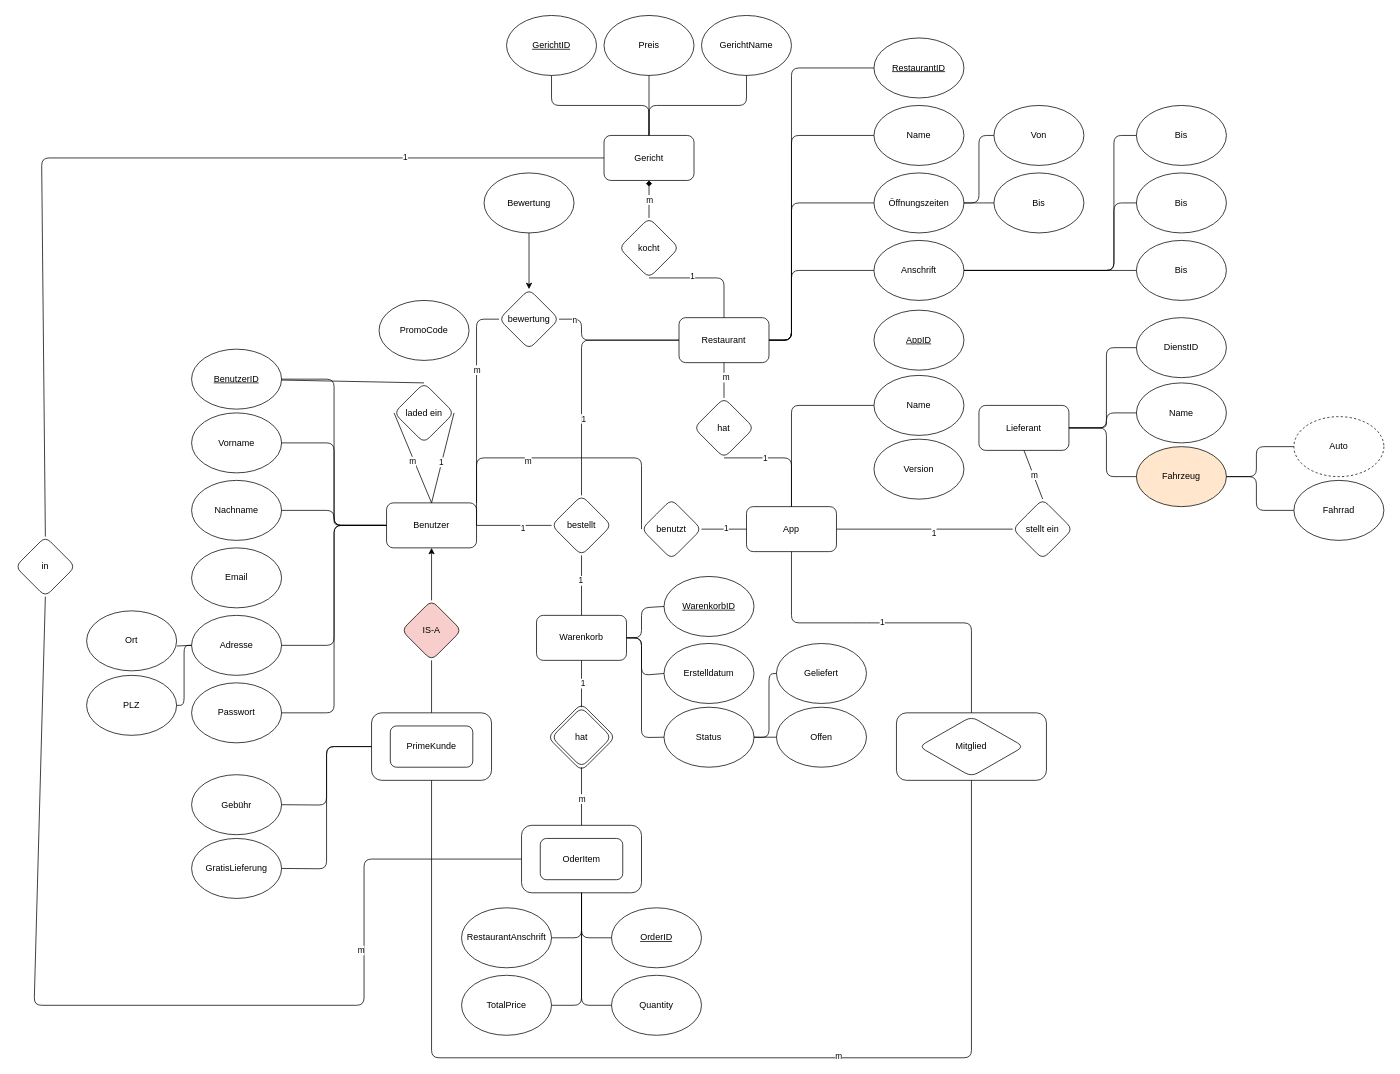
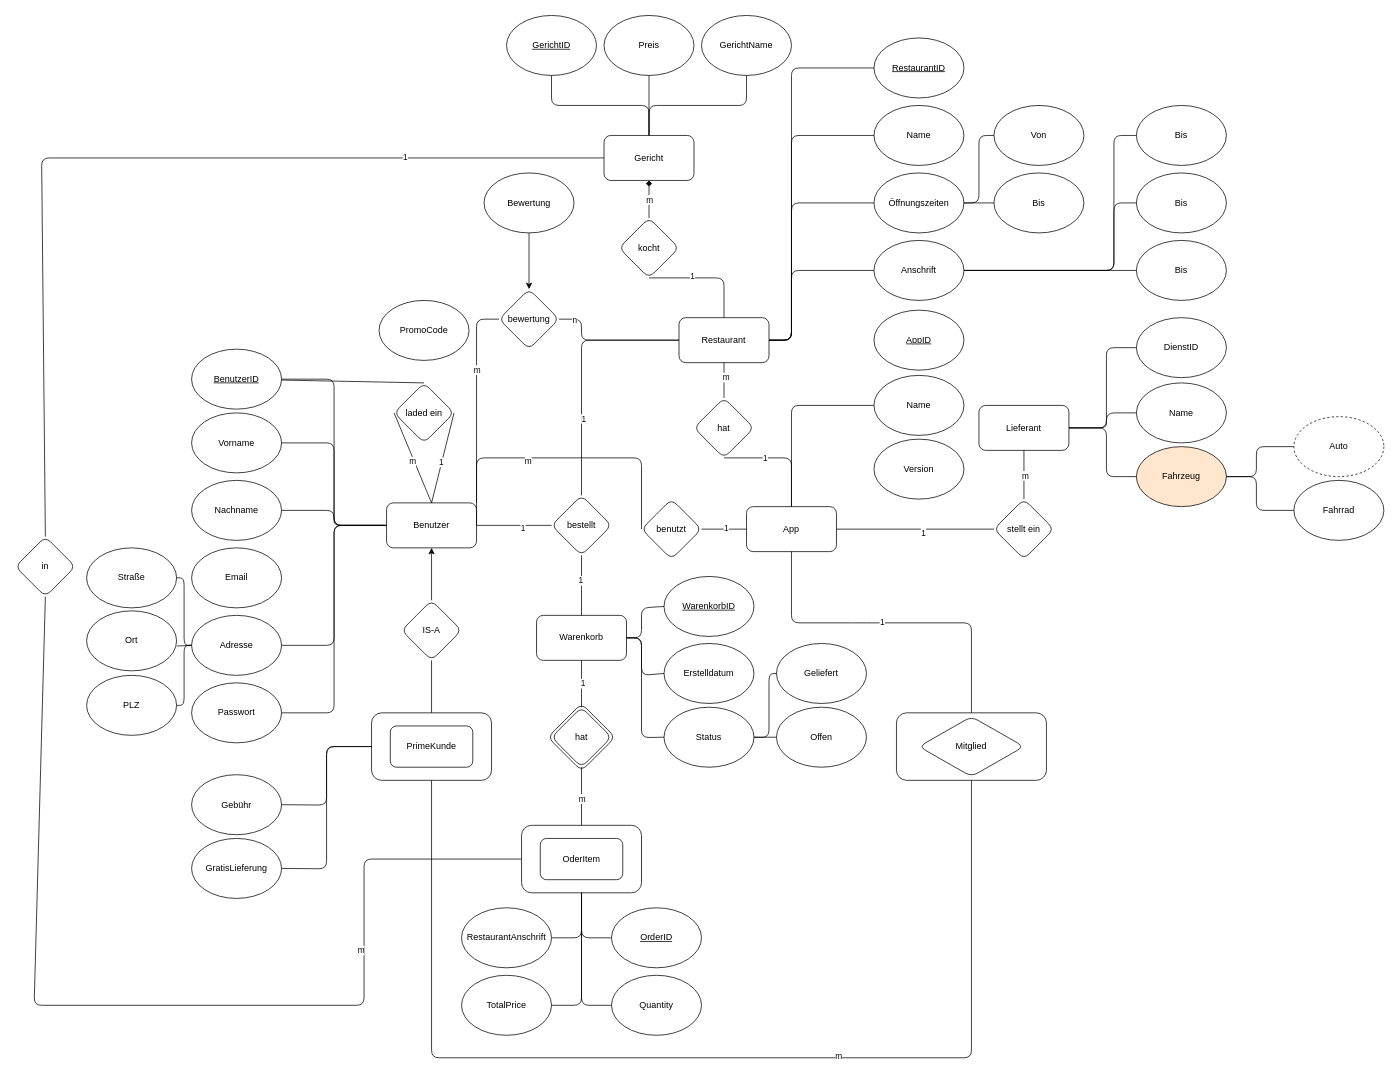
- <mxCell id="32" value="stellt ein" style="rhombus;whiteSpace=wrap;html=1;rounded=1;" parent="1" vertex="1"><mxGeometry x="1350" y="665" width="80" height="80" as="geometry" /></mxCell>
+ <mxCell id="32" value="stellt ein" style="rhombus;whiteSpace=wrap;html=1;rounded=1;" parent="1" vertex="1"><mxGeometry x="1325" y="665" width="80" height="80" as="geometry" /></mxCell>
+ <mxCell id="145" value="Straße" style="ellipse;whiteSpace=wrap;html=1;rounded=1;" parent="1" vertex="1"><mxGeometry x="115" y="730" width="120" height="80" as="geometry" /></mxCell>
+ <mxCell id="148" value="" style="endArrow=none;html=1;entryX=1;entryY=0.5;entryDx=0;entryDy=0;exitX=0;exitY=0.5;exitDx=0;exitDy=0;" parent="1" source="16" target="145" edge="1"><mxGeometry width="50" height="50" relative="1" as="geometry"><mxPoint x="315" y="920" as="sourcePoint" /><mxPoint x="365" y="870" as="targetPoint" /><Array as="points"><mxPoint x="245" y="860" /><mxPoint x="245" y="770" /></Array></mxGeometry></mxCell>
- <mxCell id="22" value="IS-A" style="rhombus;whiteSpace=wrap;html=1;rounded=1;fillColor=#f8cecc;" parent="1" vertex="1"><mxGeometry x="535" y="800" width="80" height="80" as="geometry" /></mxCell>
+ <mxCell id="22" value="IS-A" style="rhombus;whiteSpace=wrap;html=1;rounded=1;" parent="1" vertex="1"><mxGeometry x="535" y="800" width="80" height="80" as="geometry" /></mxCell>
